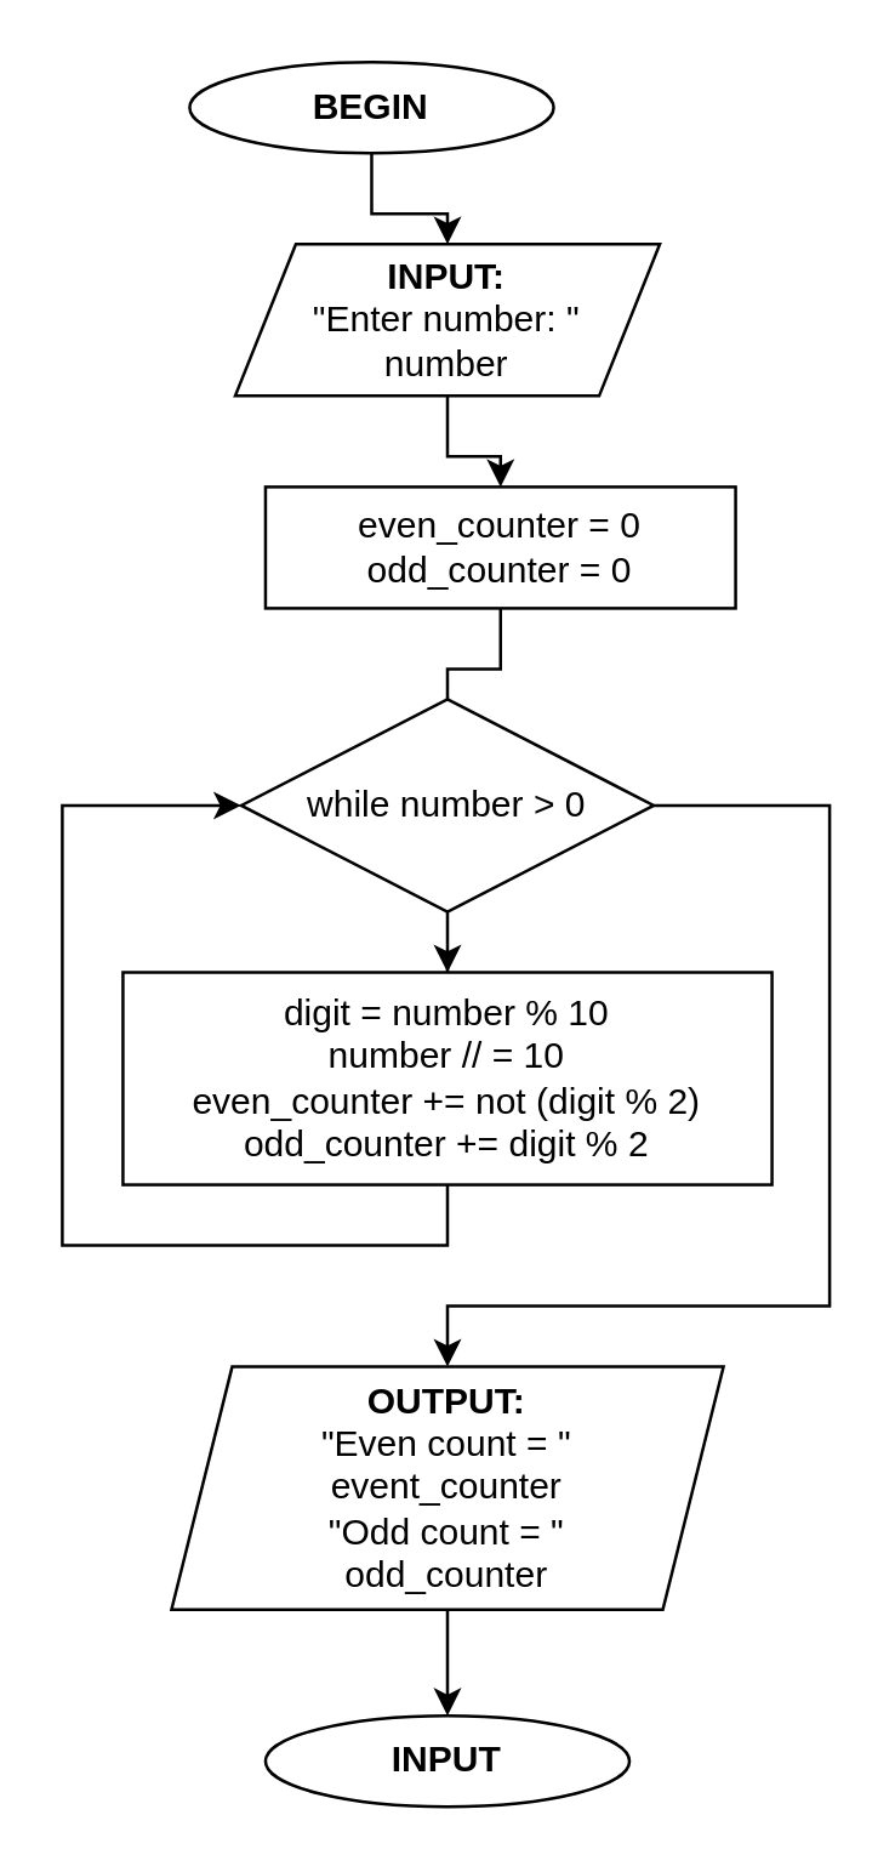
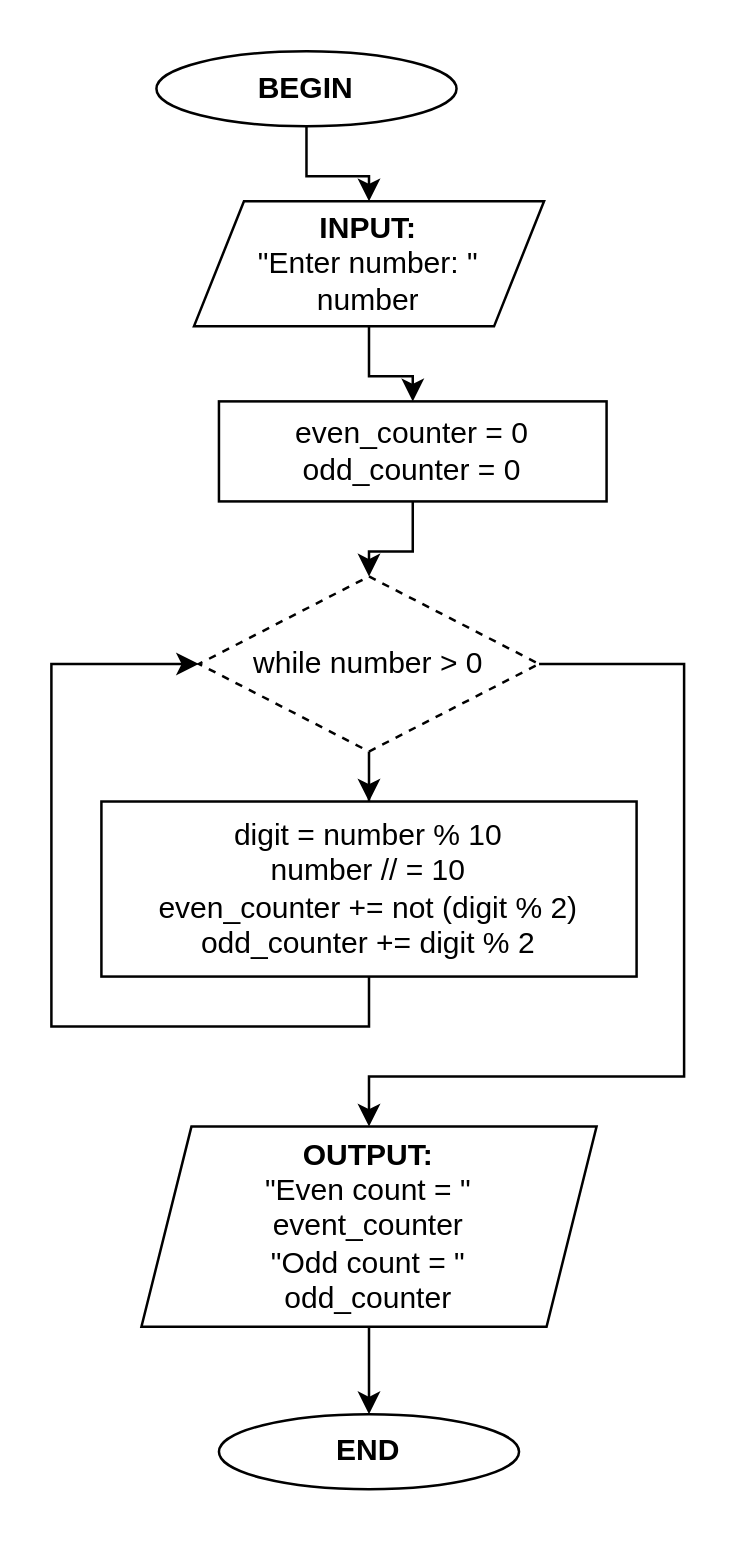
- <mxCell id="6" style="edgeStyle=orthogonalEdgeStyle;rounded=0;orthogonalLoop=1;jettySize=auto;html=1;entryX=0.5;entryY=0;entryDx=0;entryDy=0;endArrow=none;" parent="1" source="7" target="10" edge="1"><mxGeometry relative="1" as="geometry" /></mxCell>
+ <mxCell id="6" style="edgeStyle=orthogonalEdgeStyle;rounded=0;orthogonalLoop=1;jettySize=auto;html=1;entryX=0.5;entryY=0;entryDx=0;entryDy=0;" parent="1" source="7" target="10" edge="1"><mxGeometry relative="1" as="geometry" /></mxCell>
- <mxCell id="10" value="while number &amp;gt; 0" style="rhombus;whiteSpace=wrap;html=1;" parent="1" vertex="1"><mxGeometry x="79" y="230" width="136" height="70" as="geometry" /></mxCell>
+ <mxCell id="10" value="while number &amp;gt; 0" style="rhombus;whiteSpace=wrap;html=1;dashed=1;" parent="1" vertex="1"><mxGeometry x="79" y="230" width="136" height="70" as="geometry" /></mxCell>
- <mxCell id="15" value="&lt;b&gt;INPUT&lt;/b&gt;" style="ellipse;whiteSpace=wrap;html=1;" parent="1" vertex="1"><mxGeometry x="87" y="565" width="120" height="30" as="geometry" /></mxCell>
+ <mxCell id="15" value="&lt;b&gt;END&lt;/b&gt;" style="ellipse;whiteSpace=wrap;html=1;" parent="1" vertex="1"><mxGeometry x="87" y="565" width="120" height="30" as="geometry" /></mxCell>
